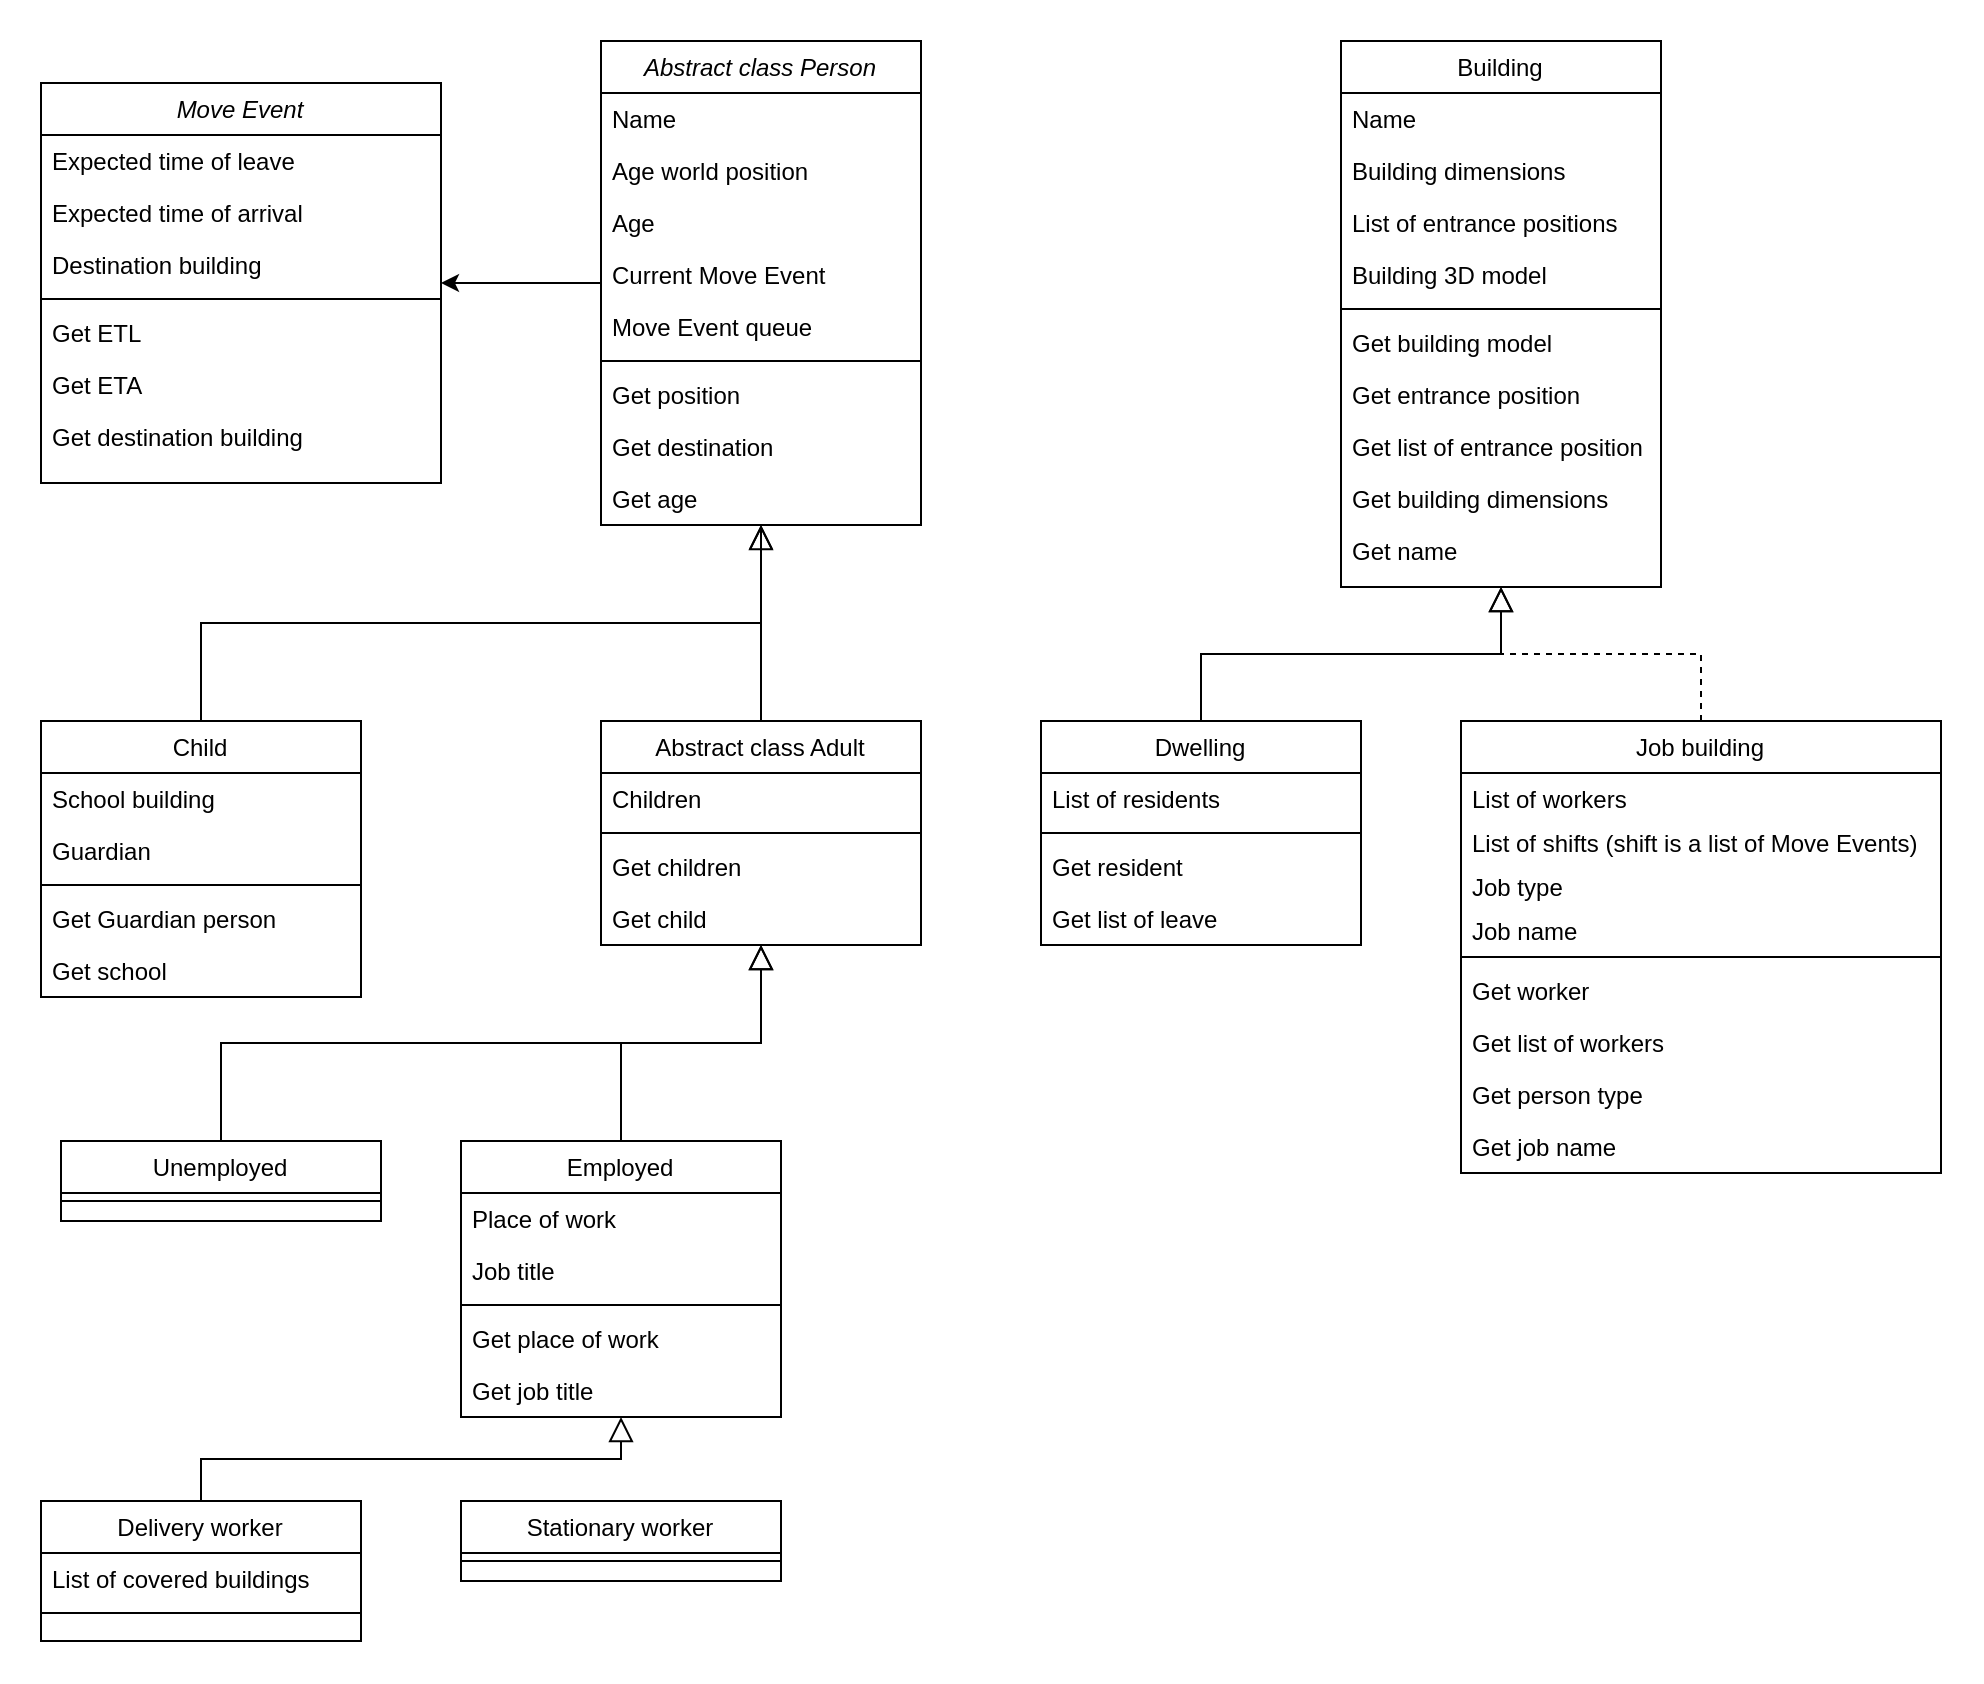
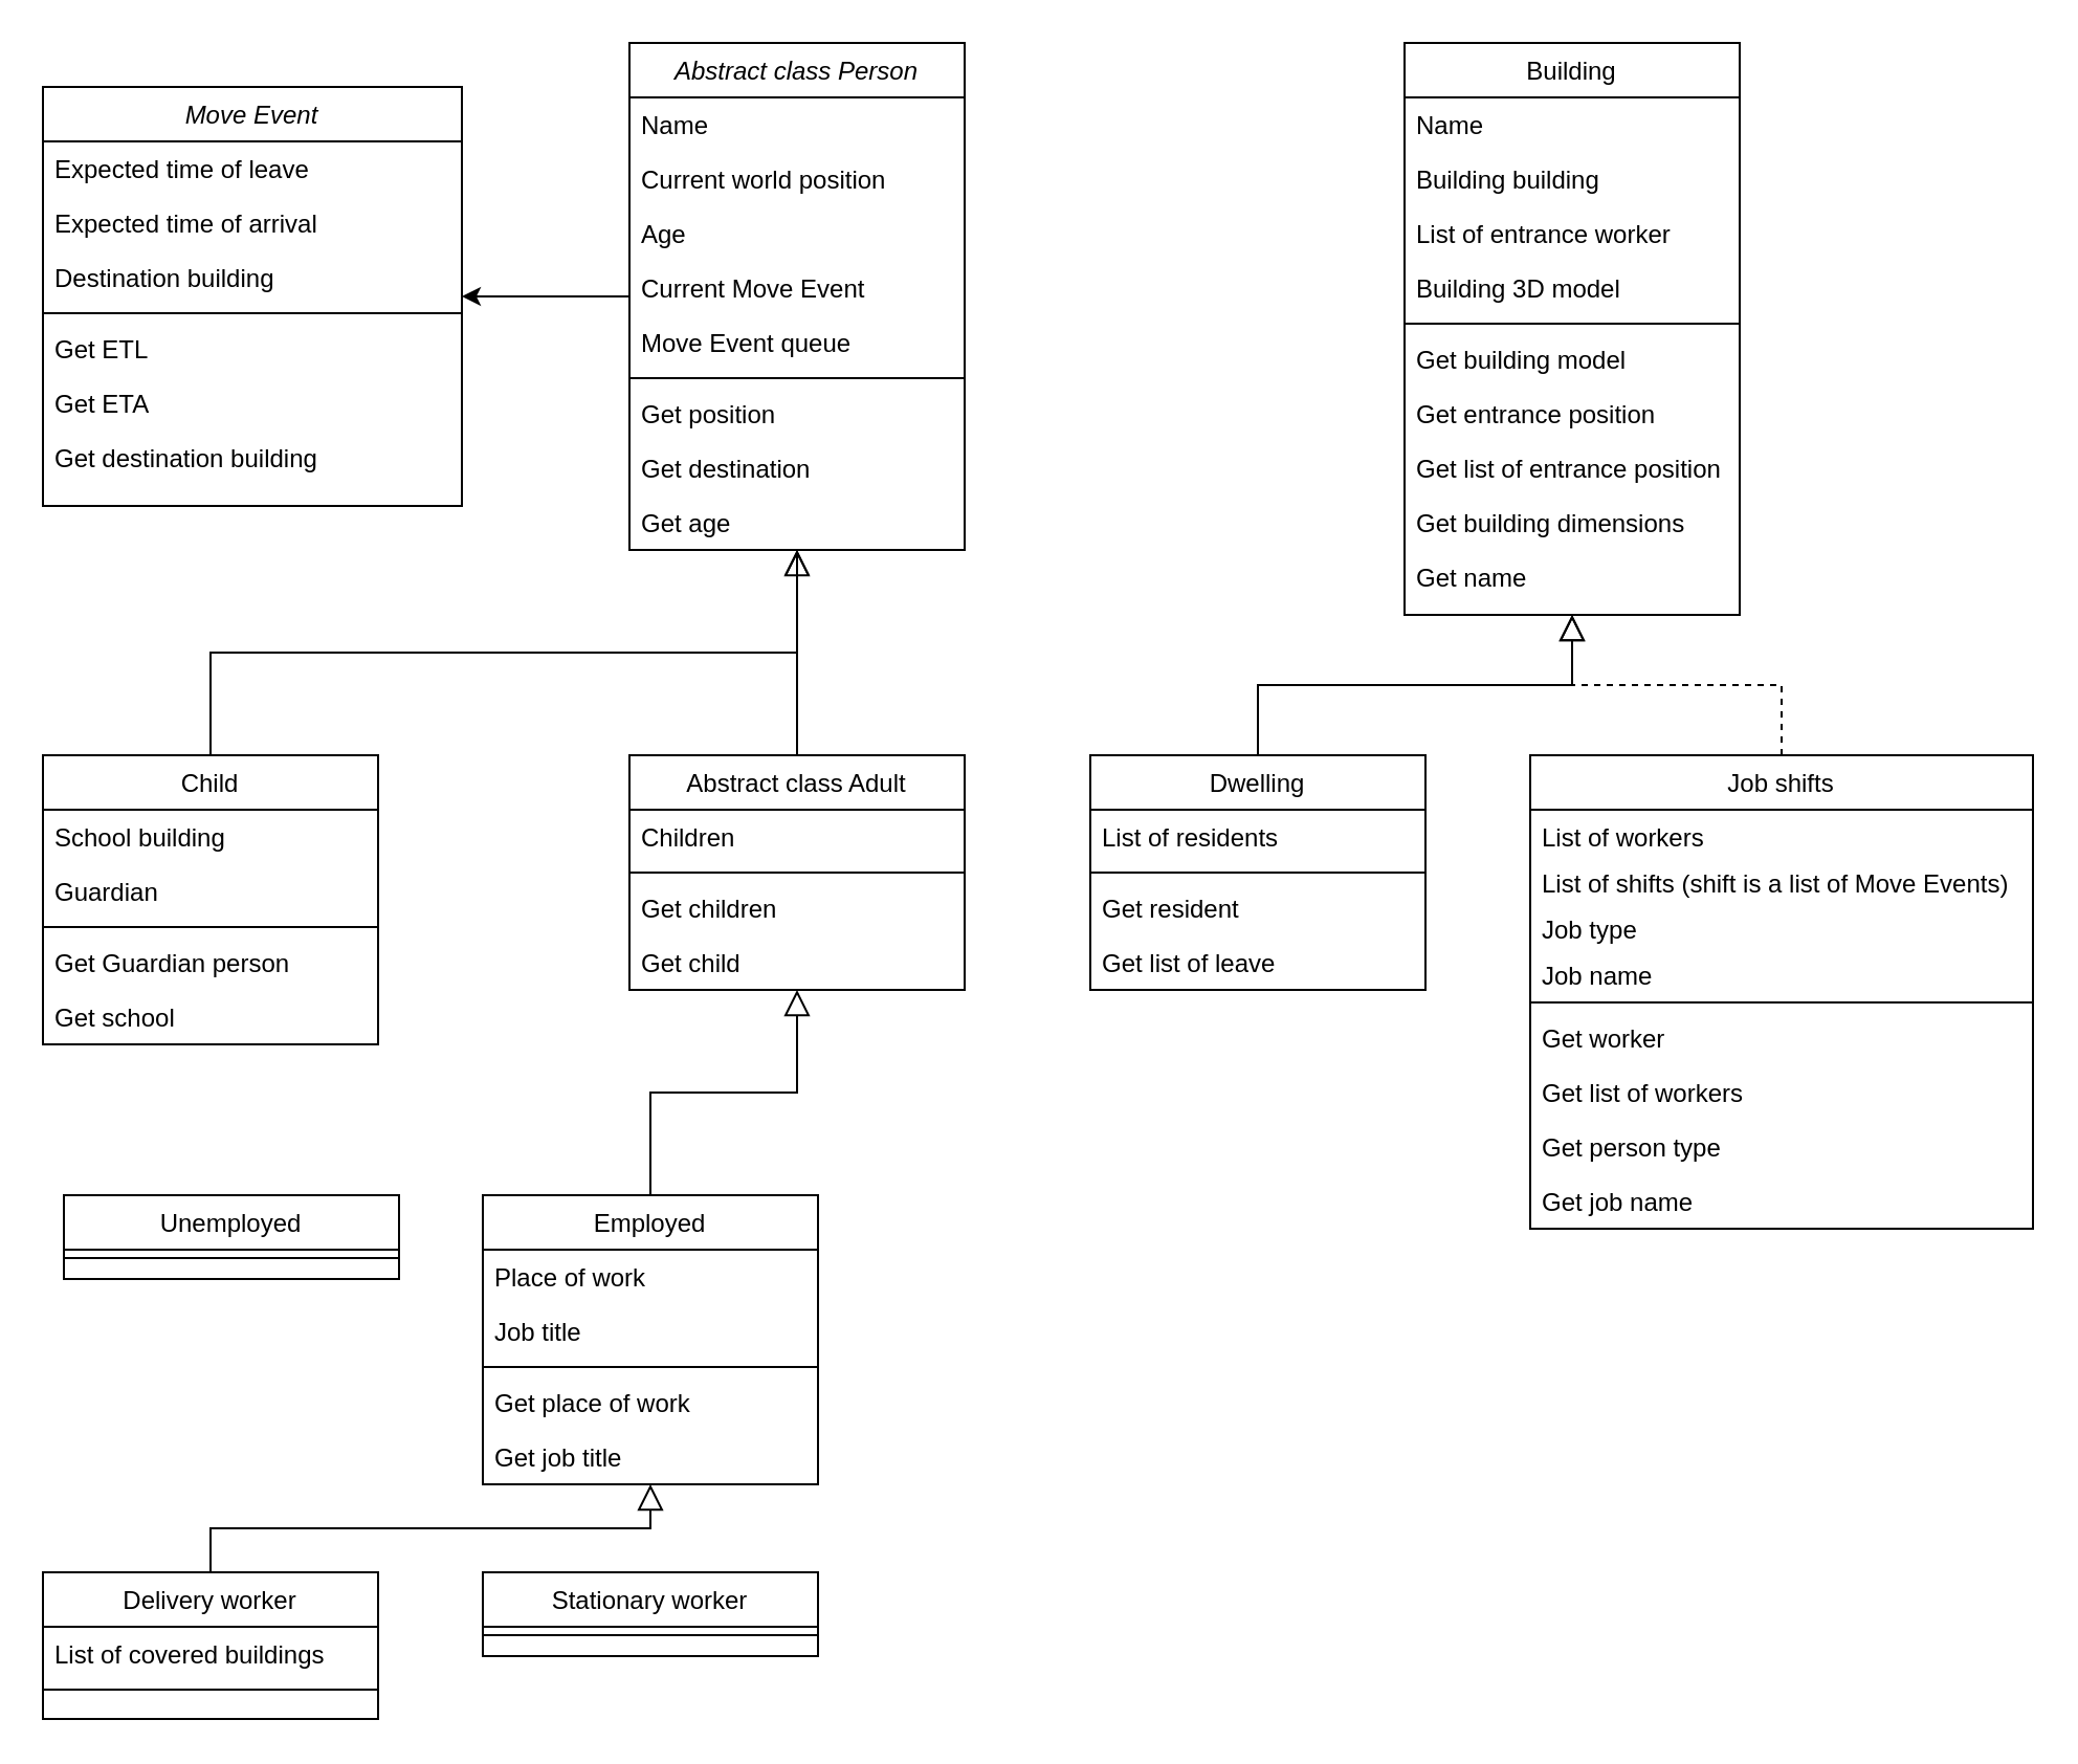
- <mxCell id="5" value="Age world position" style="text;align=left;verticalAlign=top;spacingLeft=4;spacingRight=4;overflow=hidden;rotatable=0;points=[[0,0.5],[1,0.5]];portConstraint=eastwest;rounded=0;shadow=0;html=0;" parent="3" vertex="1"><mxGeometry y="52" width="160" height="26" as="geometry" /></mxCell>
+ <mxCell id="5" value="Current world position" style="text;align=left;verticalAlign=top;spacingLeft=4;spacingRight=4;overflow=hidden;rotatable=0;points=[[0,0.5],[1,0.5]];portConstraint=eastwest;rounded=0;shadow=0;html=0;" parent="3" vertex="1"><mxGeometry y="52" width="160" height="26" as="geometry" /></mxCell>
- <mxCell id="52" value="Building dimensions" style="text;align=left;verticalAlign=top;spacingLeft=4;spacingRight=4;overflow=hidden;rotatable=0;points=[[0,0.5],[1,0.5]];portConstraint=eastwest;rounded=0;shadow=0;html=0;" vertex="1" parent="50"><mxGeometry y="52" width="160" height="26" as="geometry" /></mxCell>
+ <mxCell id="52" value="Building building" style="text;align=left;verticalAlign=top;spacingLeft=4;spacingRight=4;overflow=hidden;rotatable=0;points=[[0,0.5],[1,0.5]];portConstraint=eastwest;rounded=0;shadow=0;html=0;" vertex="1" parent="50"><mxGeometry y="52" width="160" height="26" as="geometry" /></mxCell>
- <mxCell id="53" value="List of entrance positions" style="text;align=left;verticalAlign=top;spacingLeft=4;spacingRight=4;overflow=hidden;rotatable=0;points=[[0,0.5],[1,0.5]];portConstraint=eastwest;rounded=0;shadow=0;html=0;" vertex="1" parent="50"><mxGeometry y="78" width="160" height="26" as="geometry" /></mxCell>
+ <mxCell id="53" value="List of entrance worker" style="text;align=left;verticalAlign=top;spacingLeft=4;spacingRight=4;overflow=hidden;rotatable=0;points=[[0,0.5],[1,0.5]];portConstraint=eastwest;rounded=0;shadow=0;html=0;" vertex="1" parent="50"><mxGeometry y="78" width="160" height="26" as="geometry" /></mxCell>
- <mxCell id="68" value="Job building" style="swimlane;fontStyle=0;align=center;verticalAlign=top;childLayout=stackLayout;horizontal=1;startSize=26;horizontalStack=0;resizeParent=1;resizeLast=0;collapsible=1;marginBottom=0;rounded=0;shadow=0;strokeWidth=1;" vertex="1" parent="1"><mxGeometry x="730" y="360" width="240" height="226" as="geometry"><mxRectangle x="340" y="380" width="170" height="26" as="alternateBounds" /></mxGeometry></mxCell>
+ <mxCell id="68" value="Job shifts" style="swimlane;fontStyle=0;align=center;verticalAlign=top;childLayout=stackLayout;horizontal=1;startSize=26;horizontalStack=0;resizeParent=1;resizeLast=0;collapsible=1;marginBottom=0;rounded=0;shadow=0;strokeWidth=1;" vertex="1" parent="1"><mxGeometry x="730" y="360" width="240" height="226" as="geometry"><mxRectangle x="340" y="380" width="170" height="26" as="alternateBounds" /></mxGeometry></mxCell>
- <mxCell id="34" style="edgeStyle=orthogonalEdgeStyle;rounded=0;orthogonalLoop=1;jettySize=auto;html=1;exitX=0.5;exitY=0;exitDx=0;exitDy=0;endArrow=block;endFill=0;endSize=10;" edge="1" parent="1" source="35" target="20"><mxGeometry relative="1" as="geometry" /></mxCell>
